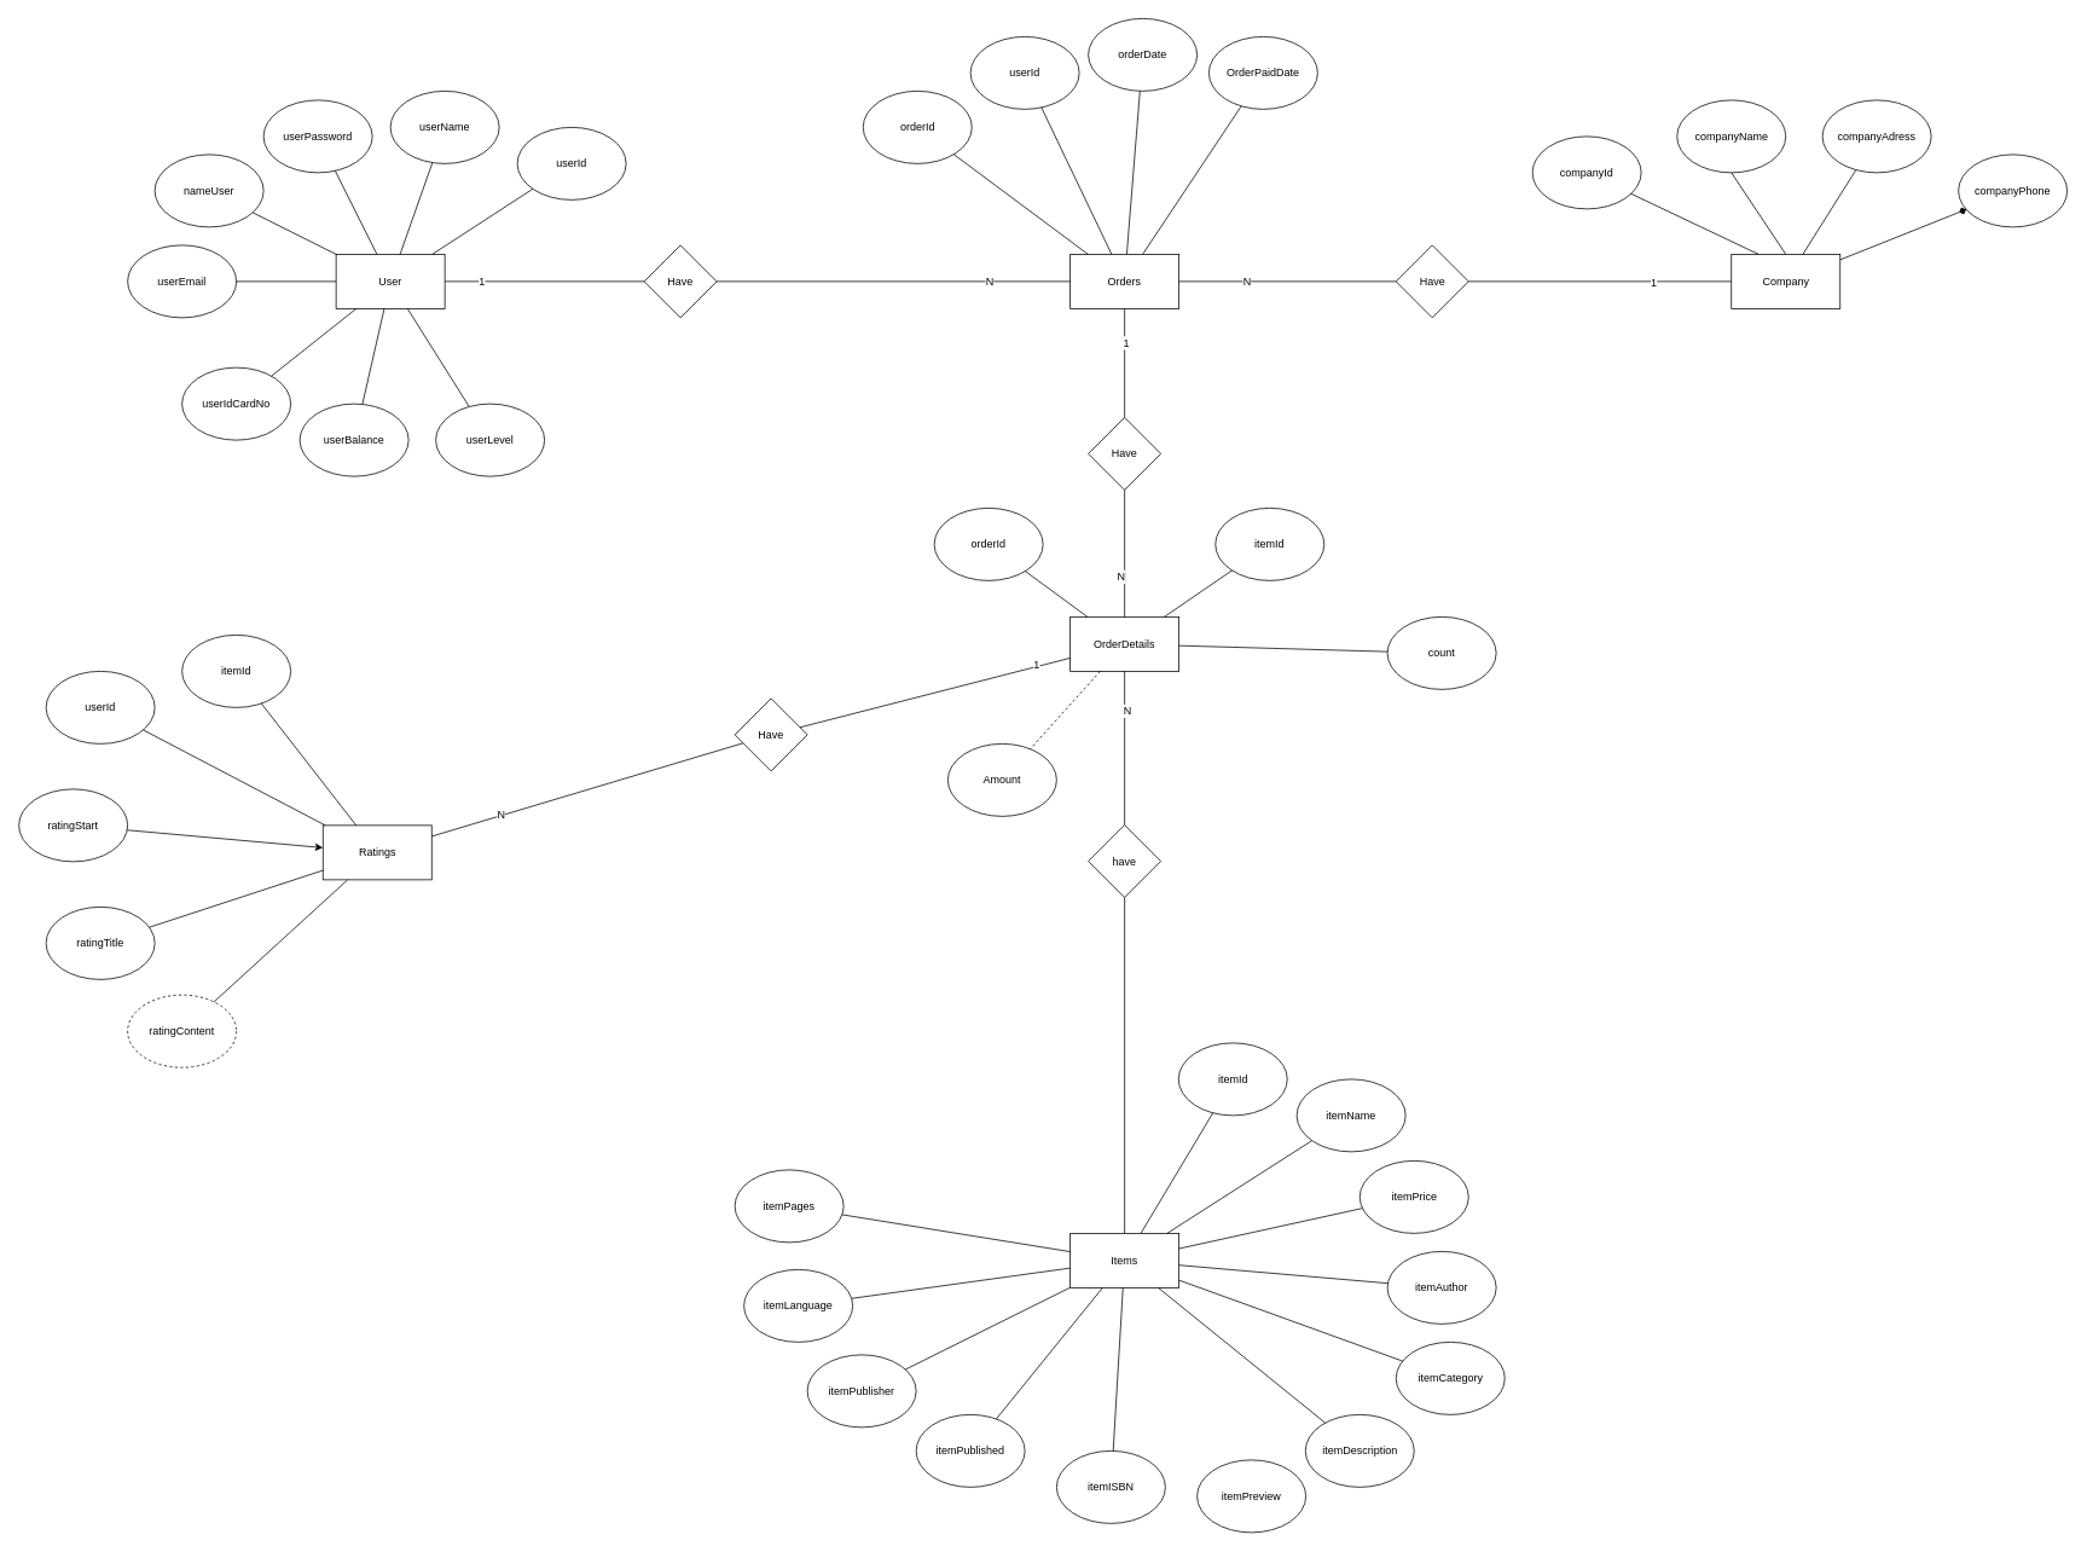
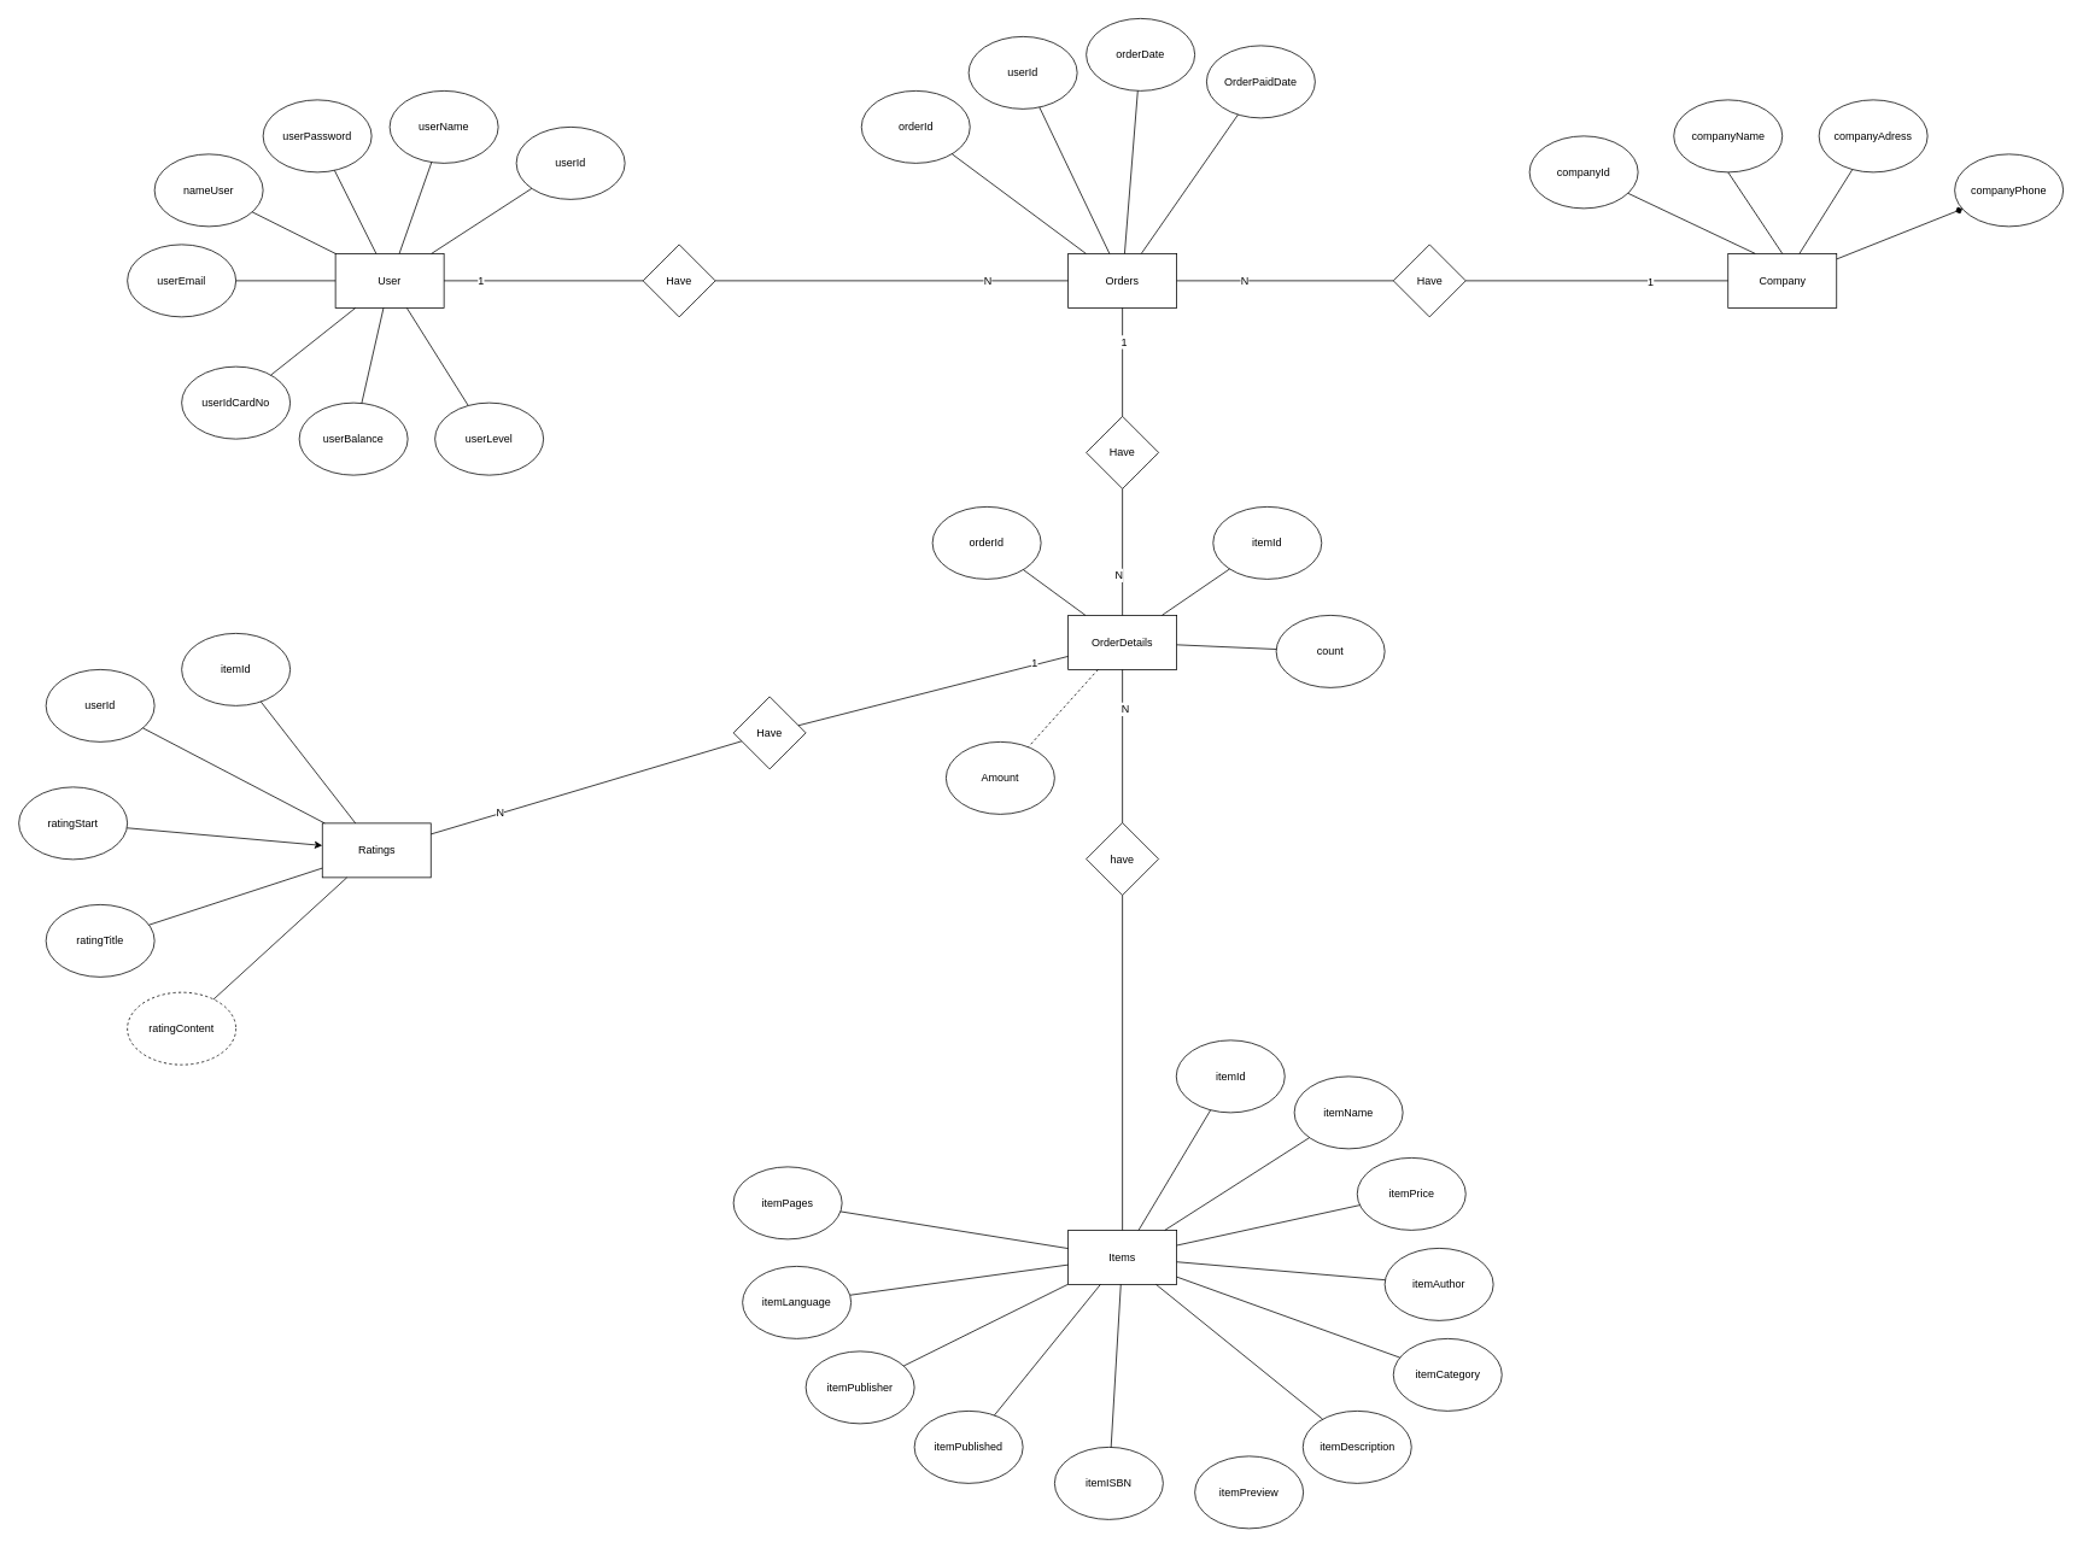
- <mxCell id="62" value="OrderPaidDate" style="ellipse;whiteSpace=wrap;html=1;" parent="1" vertex="1"><mxGeometry x="1333" y="40" width="120" height="80" as="geometry" /></mxCell>
+ <mxCell id="62" value="OrderPaidDate" style="ellipse;whiteSpace=wrap;html=1;" parent="1" vertex="1"><mxGeometry x="1333" y="50" width="120" height="80" as="geometry" /></mxCell>
- <mxCell id="45" value="count" style="ellipse;whiteSpace=wrap;html=1;" parent="1" vertex="1"><mxGeometry x="1530" y="680" width="120" height="80" as="geometry" /></mxCell>
+ <mxCell id="45" value="count" style="ellipse;whiteSpace=wrap;html=1;" parent="1" vertex="1"><mxGeometry x="1410" y="680" width="120" height="80" as="geometry" /></mxCell>
